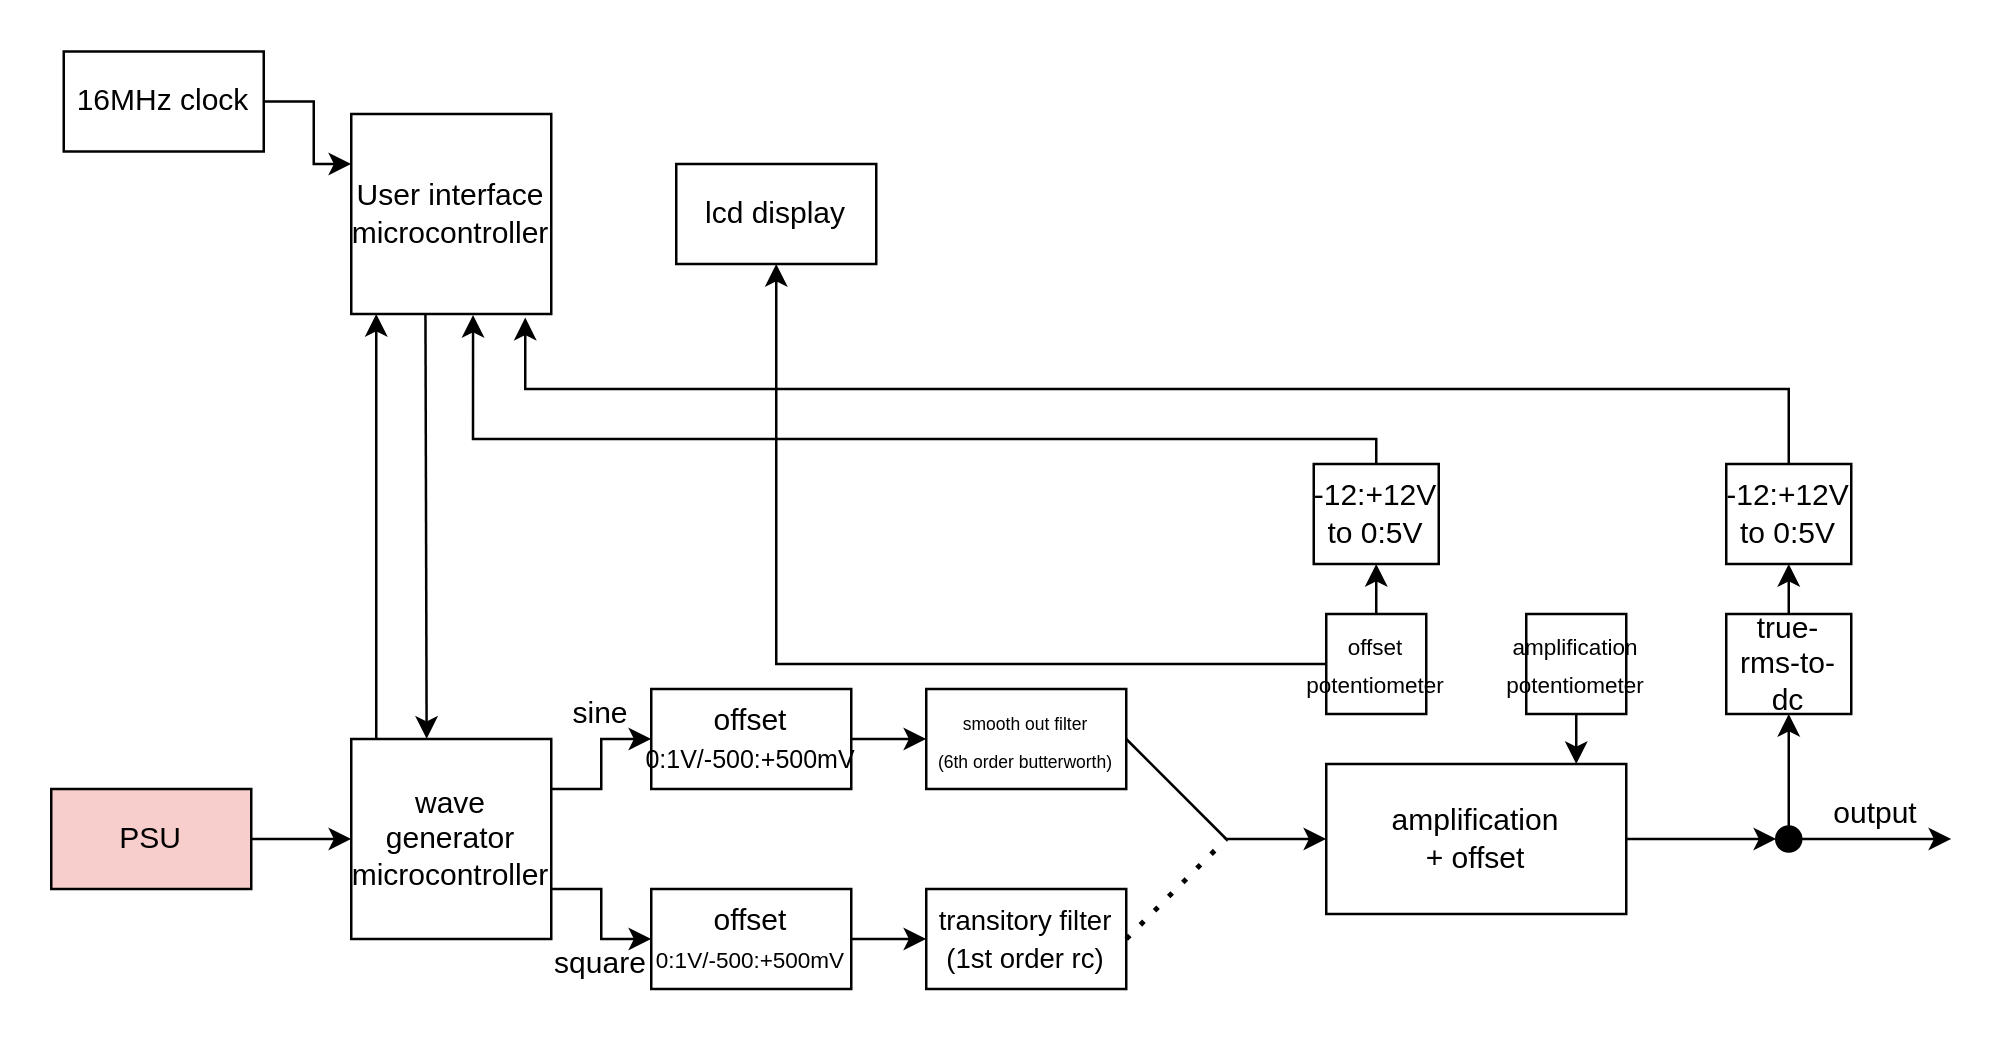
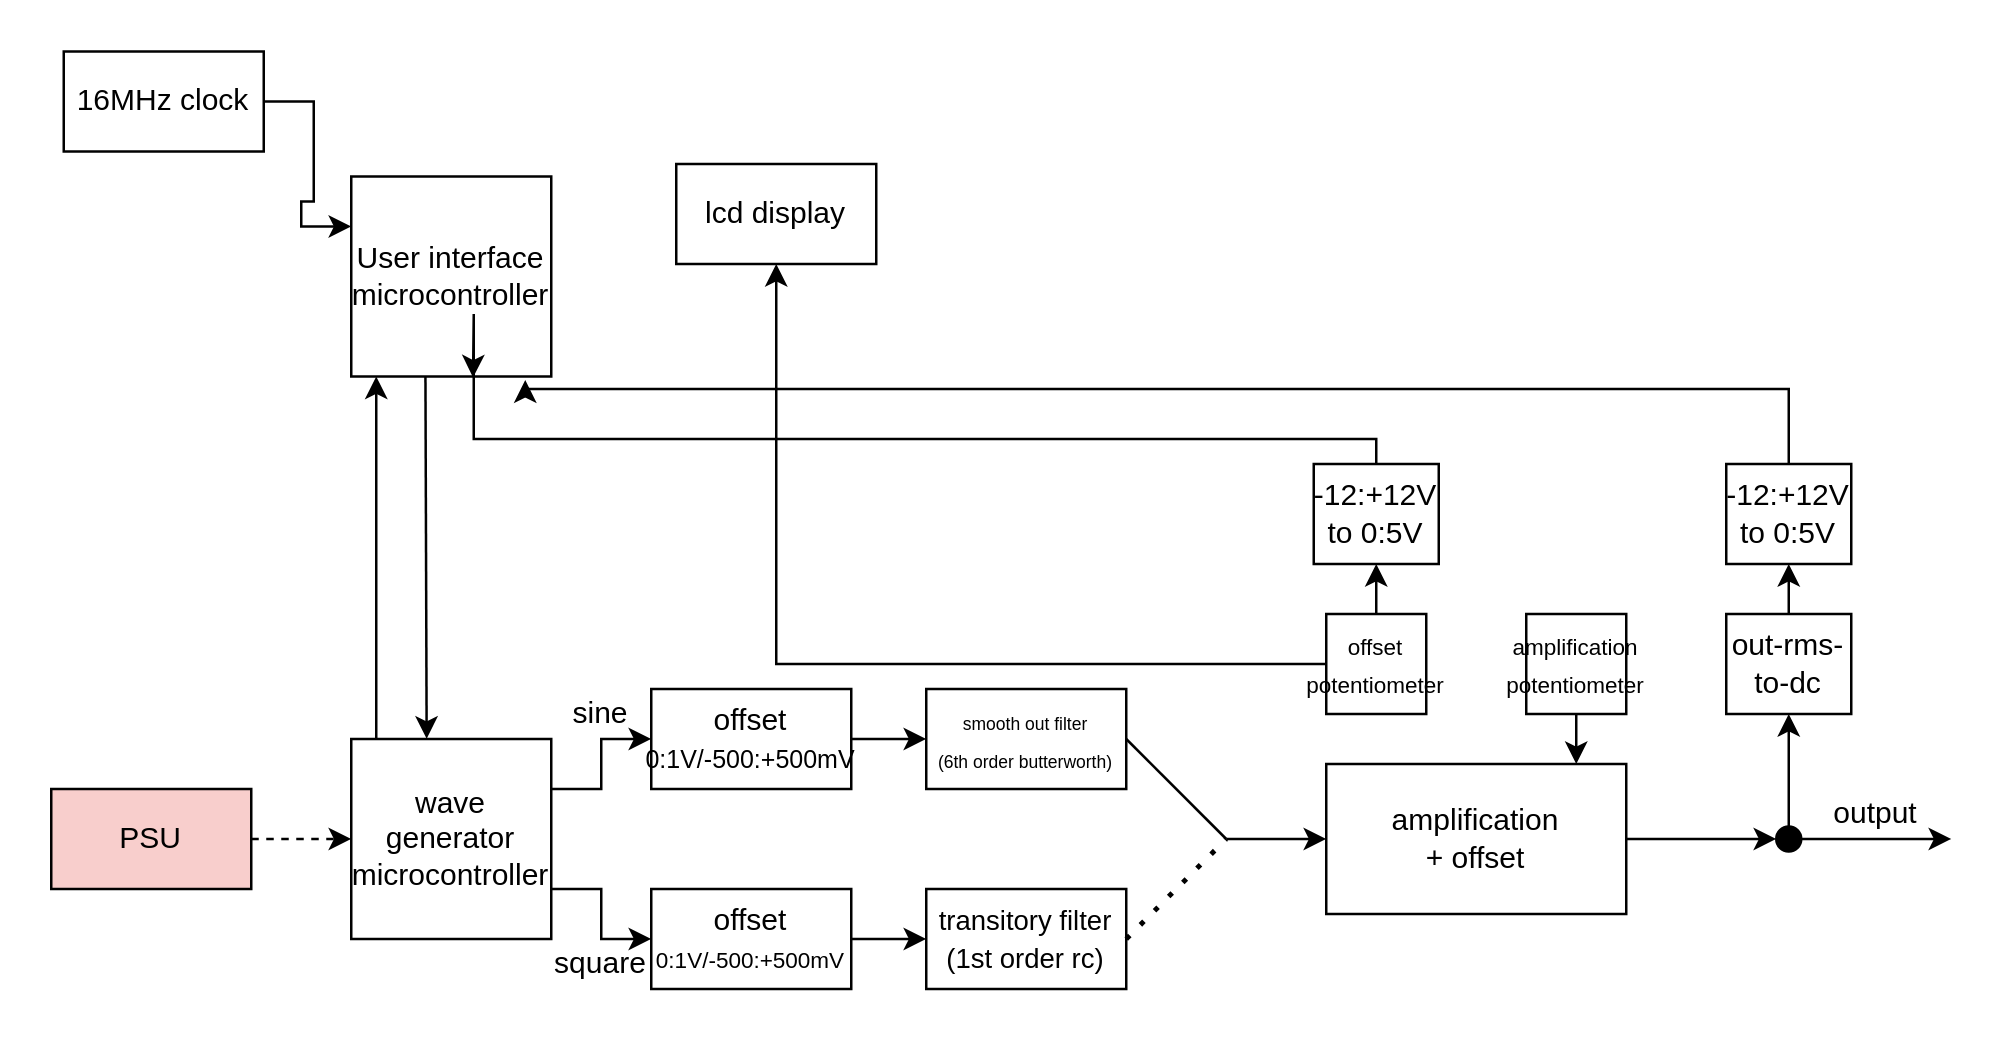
- <mxCell id="2" value="User interface microcontroller" style="whiteSpace=wrap;html=1;aspect=fixed;" parent="1" vertex="1"><mxGeometry x="140" y="45" width="80" height="80" as="geometry" /></mxCell>
+ <mxCell id="2" value="User interface microcontroller" style="whiteSpace=wrap;html=1;aspect=fixed;" parent="1" vertex="1"><mxGeometry x="140" y="70" width="80" height="80" as="geometry" /></mxCell>
- <mxCell id="21" value="true-rms-to-dc" style="rounded=0;whiteSpace=wrap;html=1;fillColor=#FFFFFF;" parent="1" vertex="1"><mxGeometry x="690" y="245" width="50" height="40" as="geometry" /></mxCell>
+ <mxCell id="21" value="out-rms-to-dc" style="rounded=0;whiteSpace=wrap;html=1;fillColor=#FFFFFF;" parent="1" vertex="1"><mxGeometry x="690" y="245" width="50" height="40" as="geometry" /></mxCell>
- <mxCell id="29" value="" style="edgeStyle=orthogonalEdgeStyle;rounded=0;orthogonalLoop=1;jettySize=auto;html=1;" parent="1" source="30" target="3" edge="1"><mxGeometry relative="1" as="geometry" /></mxCell>
+ <mxCell id="29" value="" style="edgeStyle=orthogonalEdgeStyle;rounded=0;orthogonalLoop=1;jettySize=auto;html=1;dashed=1;" parent="1" source="30" target="3" edge="1"><mxGeometry relative="1" as="geometry" /></mxCell>
